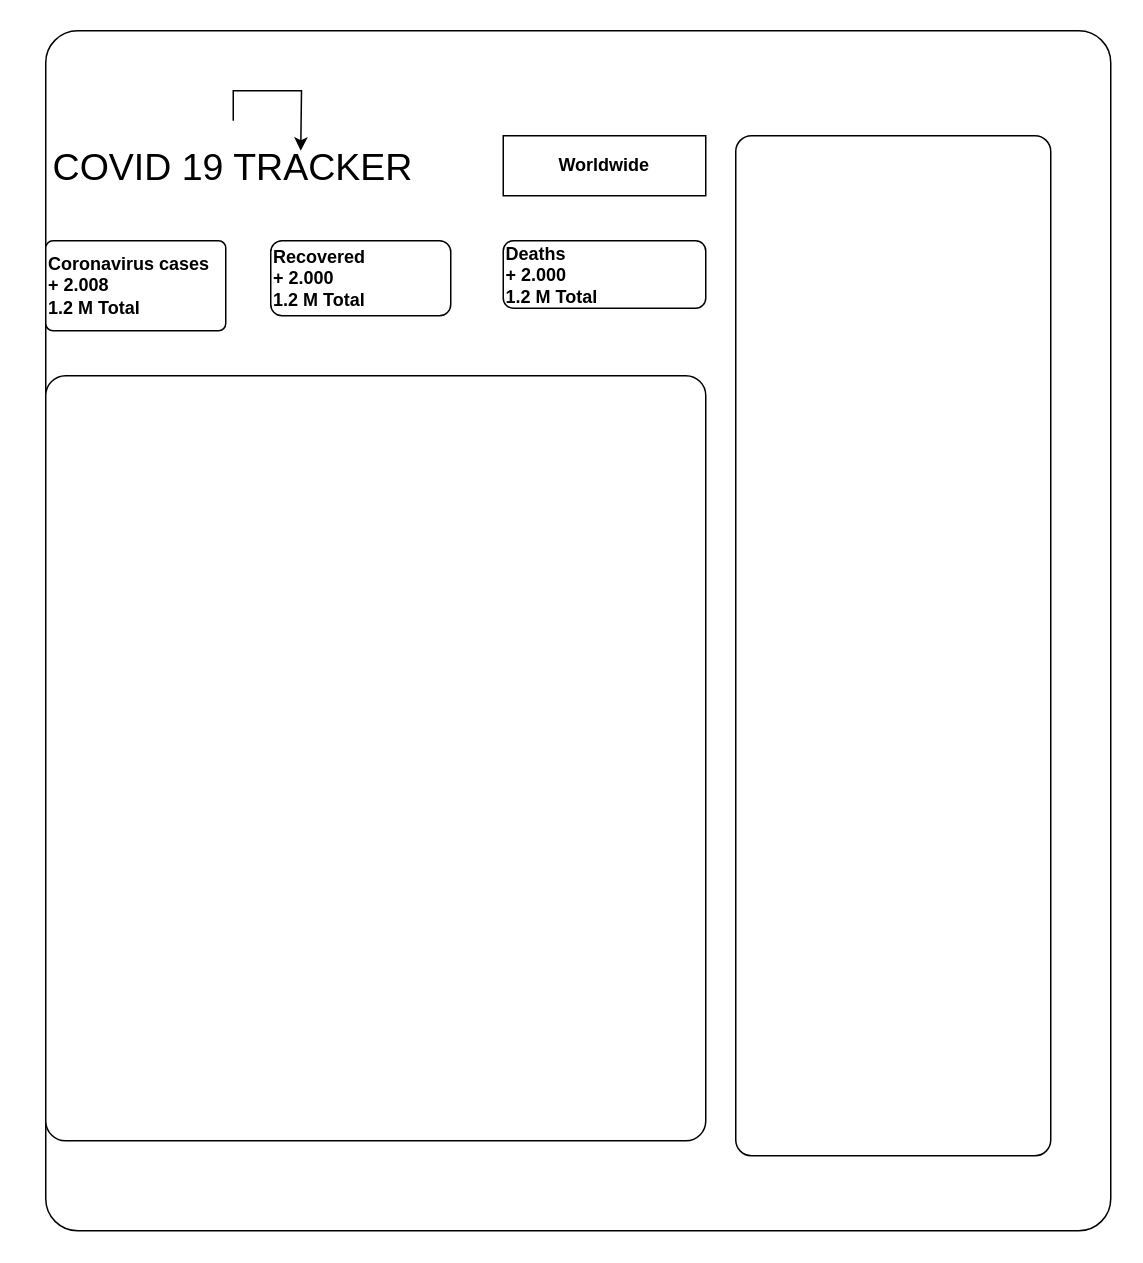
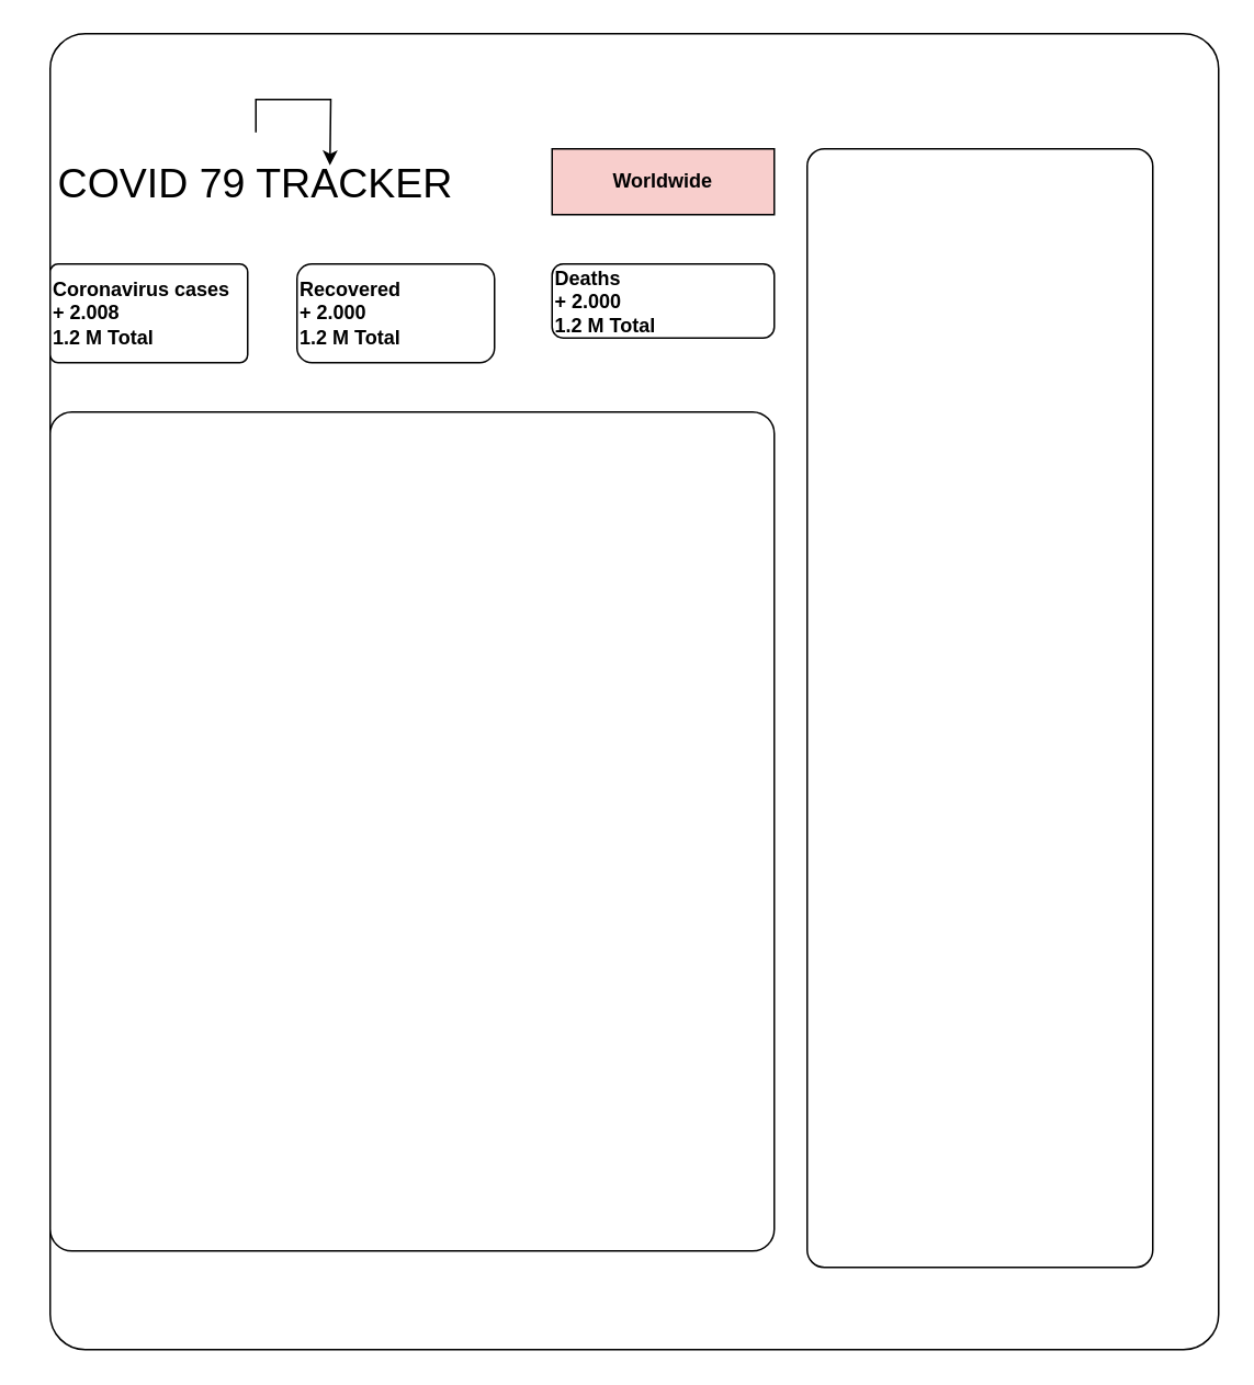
- <mxCell id="4" value="&lt;font style=&quot;font-size: 25px&quot;&gt;COVID 19 TRACKER&lt;/font&gt;" style="text;html=1;strokeColor=none;fillColor=none;align=center;verticalAlign=middle;whiteSpace=wrap;rounded=0;" vertex="1" parent="1"><mxGeometry x="20" y="80" width="270" height="60" as="geometry" /></mxCell>
+ <mxCell id="4" value="&lt;font style=&quot;font-size: 25px&quot;&gt;COVID 79 TRACKER&lt;/font&gt;" style="text;html=1;strokeColor=none;fillColor=none;align=center;verticalAlign=middle;whiteSpace=wrap;rounded=0;" vertex="1" parent="1"><mxGeometry x="20" y="80" width="270" height="60" as="geometry" /></mxCell>
- <mxCell id="5" value="&lt;b&gt;Worldwide&lt;/b&gt;" style="rounded=1;whiteSpace=wrap;html=1;arcSize=0;" vertex="1" parent="1"><mxGeometry x="335" y="90" width="135" height="40" as="geometry" /></mxCell>
+ <mxCell id="5" value="&lt;b&gt;Worldwide&lt;/b&gt;" style="rounded=1;whiteSpace=wrap;html=1;arcSize=0;fillColor=#f8cecc;" vertex="1" parent="1"><mxGeometry x="335" y="90" width="135" height="40" as="geometry" /></mxCell>
- <mxCell id="7" value="&lt;div&gt;&lt;span&gt;&lt;b&gt;Recovered&lt;/b&gt;&lt;/span&gt;&lt;/div&gt;&lt;b&gt;+ 2.000&lt;br&gt;1.2 M Total&lt;/b&gt;" style="rounded=1;whiteSpace=wrap;html=1;align=left;" vertex="1" parent="1"><mxGeometry x="180" y="160" width="120" height="50" as="geometry" /></mxCell>
+ <mxCell id="7" value="&lt;div&gt;&lt;span&gt;&lt;b&gt;Recovered&lt;/b&gt;&lt;/span&gt;&lt;/div&gt;&lt;b&gt;+ 2.000&lt;br&gt;1.2 M Total&lt;/b&gt;" style="rounded=1;whiteSpace=wrap;html=1;align=left;" vertex="1" parent="1"><mxGeometry x="180" y="160" width="120" height="60" as="geometry" /></mxCell>
